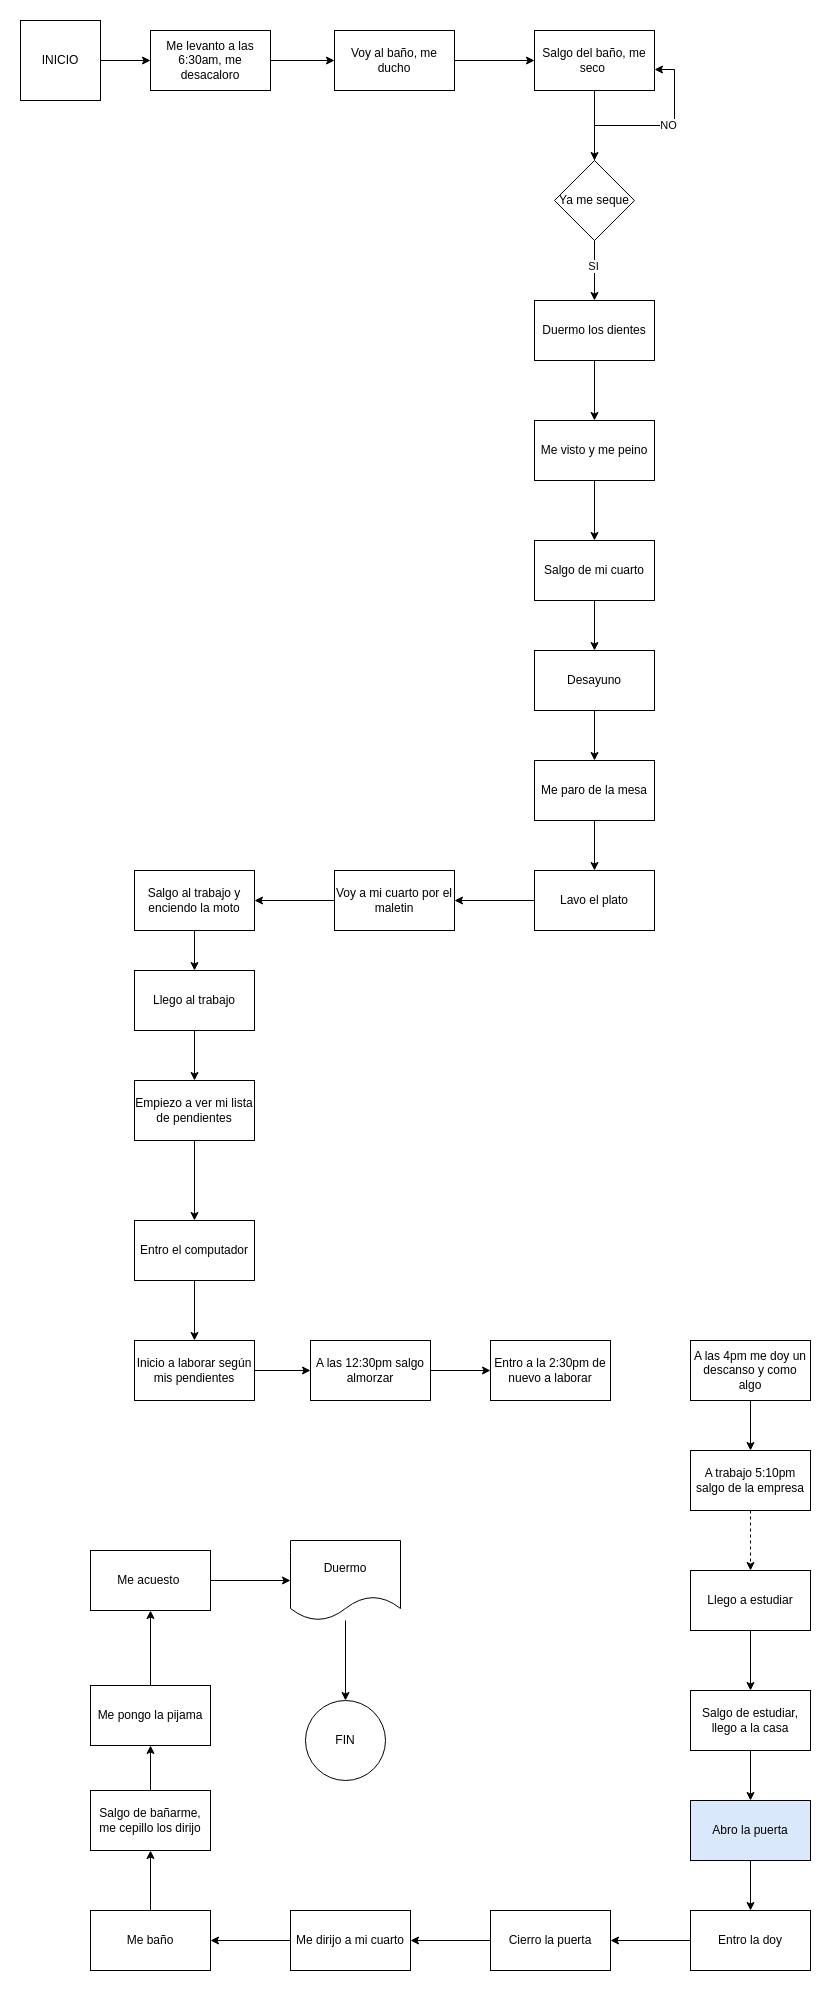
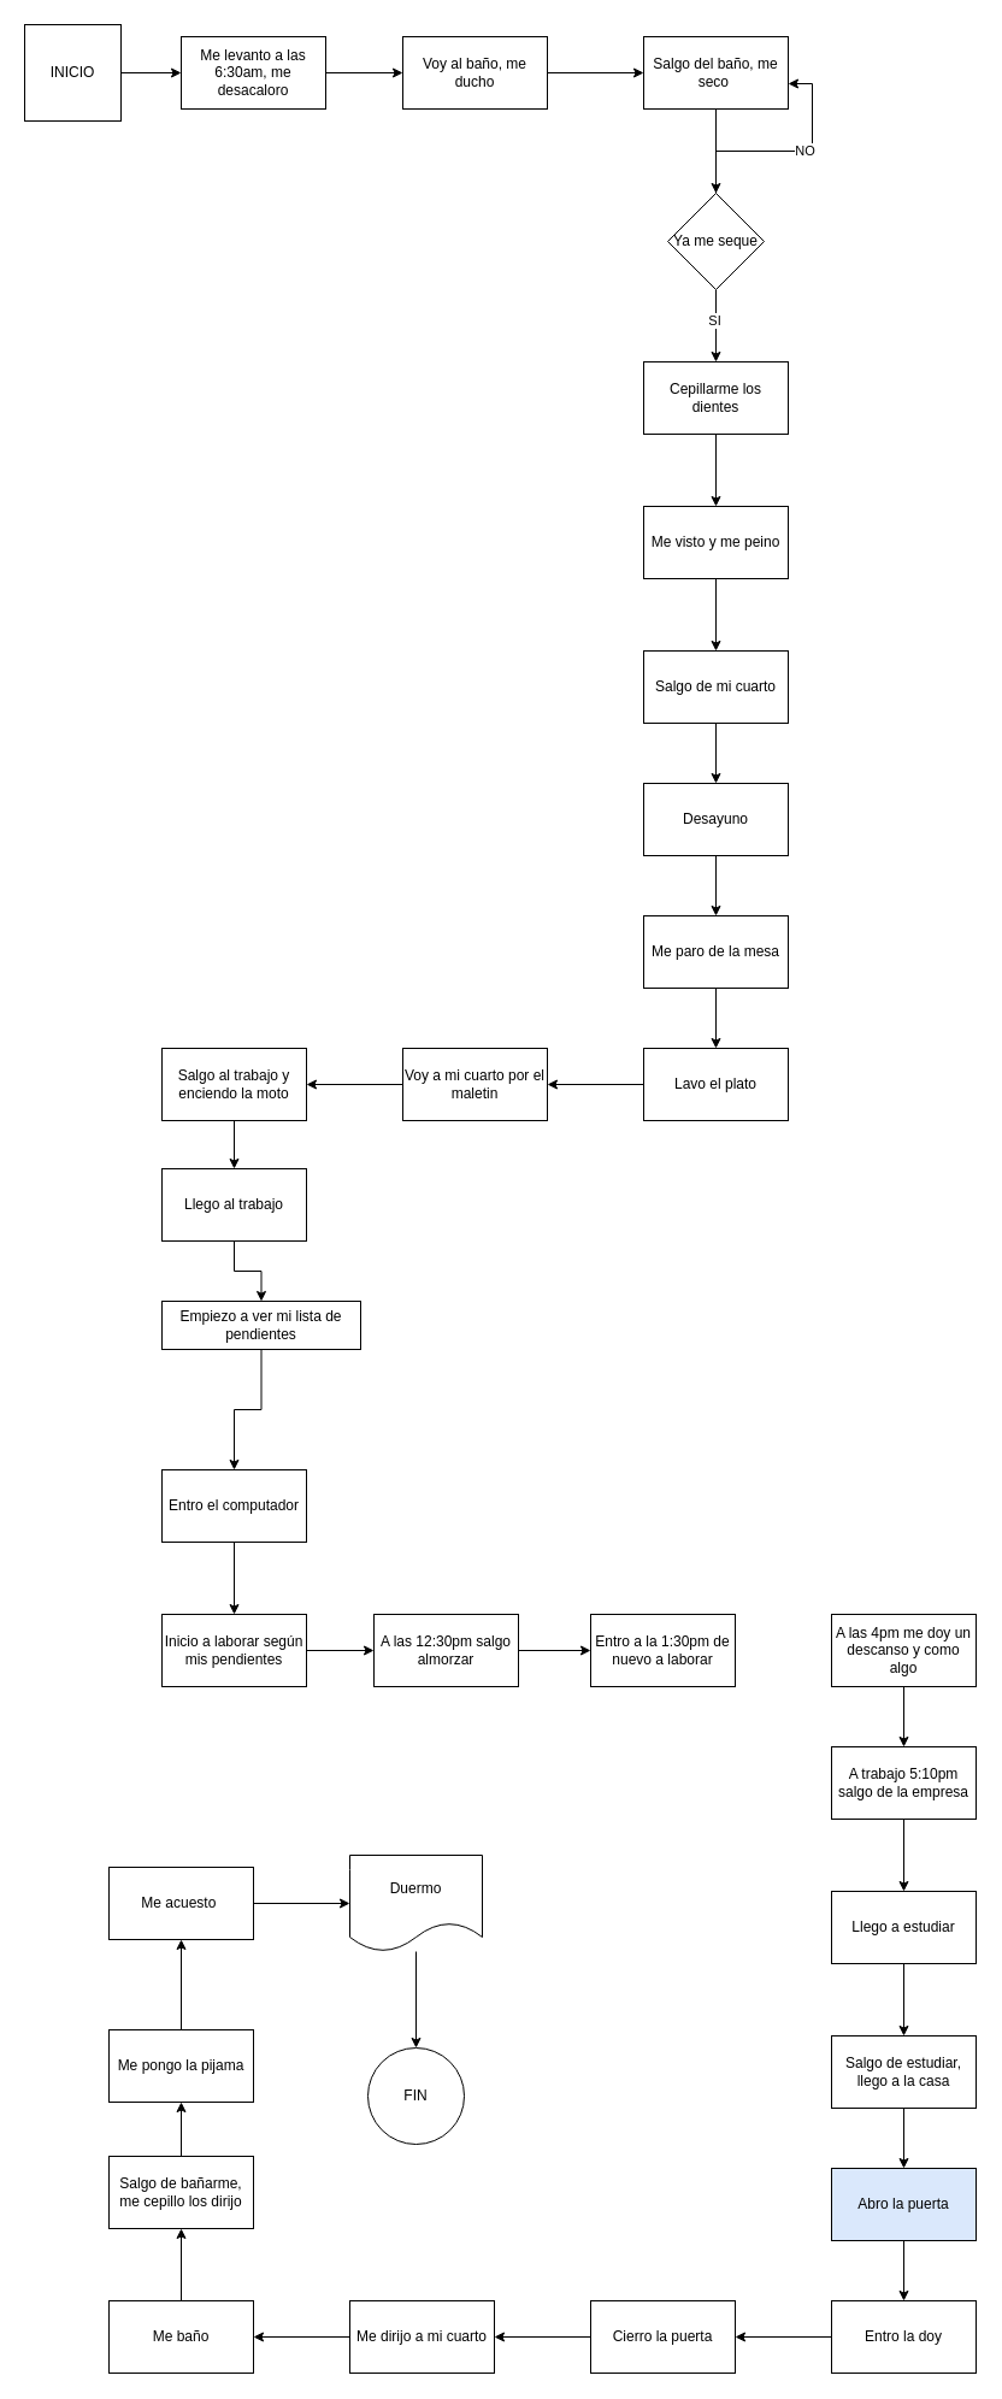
- <mxCell id="14" value="Duermo los dientes" style="whiteSpace=wrap;html=1;" vertex="1" parent="1"><mxGeometry x="534" y="300" width="120" height="60" as="geometry" /></mxCell>
+ <mxCell id="14" value="Cepillarme los dientes" style="whiteSpace=wrap;html=1;" vertex="1" parent="1"><mxGeometry x="534" y="300" width="120" height="60" as="geometry" /></mxCell>
- <mxCell id="34" value="Empiezo a ver mi lista de pendientes" style="whiteSpace=wrap;html=1;" vertex="1" parent="1"><mxGeometry x="134" y="1080" width="120" height="60" as="geometry" /></mxCell>
+ <mxCell id="34" value="Empiezo a ver mi lista de pendientes" style="whiteSpace=wrap;html=1;" vertex="1" parent="1"><mxGeometry x="134" y="1080" width="165" height="40" as="geometry" /></mxCell>
- <mxCell id="41" value="Entro a la 2:30pm de nuevo a laborar" style="whiteSpace=wrap;html=1;" vertex="1" parent="1"><mxGeometry x="490" y="1340" width="120" height="60" as="geometry" /></mxCell>
+ <mxCell id="41" value="Entro a la 1:30pm de nuevo a laborar" style="whiteSpace=wrap;html=1;" vertex="1" parent="1"><mxGeometry x="490" y="1340" width="120" height="60" as="geometry" /></mxCell>
- <mxCell id="44" value="" style="edgeStyle=orthogonalEdgeStyle;rounded=0;orthogonalLoop=1;jettySize=auto;html=1;dashed=1;" edge="1" parent="1" source="45" target="47"><mxGeometry relative="1" as="geometry" /></mxCell>
+ <mxCell id="44" value="" style="edgeStyle=orthogonalEdgeStyle;rounded=0;orthogonalLoop=1;jettySize=auto;html=1;" edge="1" parent="1" source="45" target="47"><mxGeometry relative="1" as="geometry" /></mxCell>
